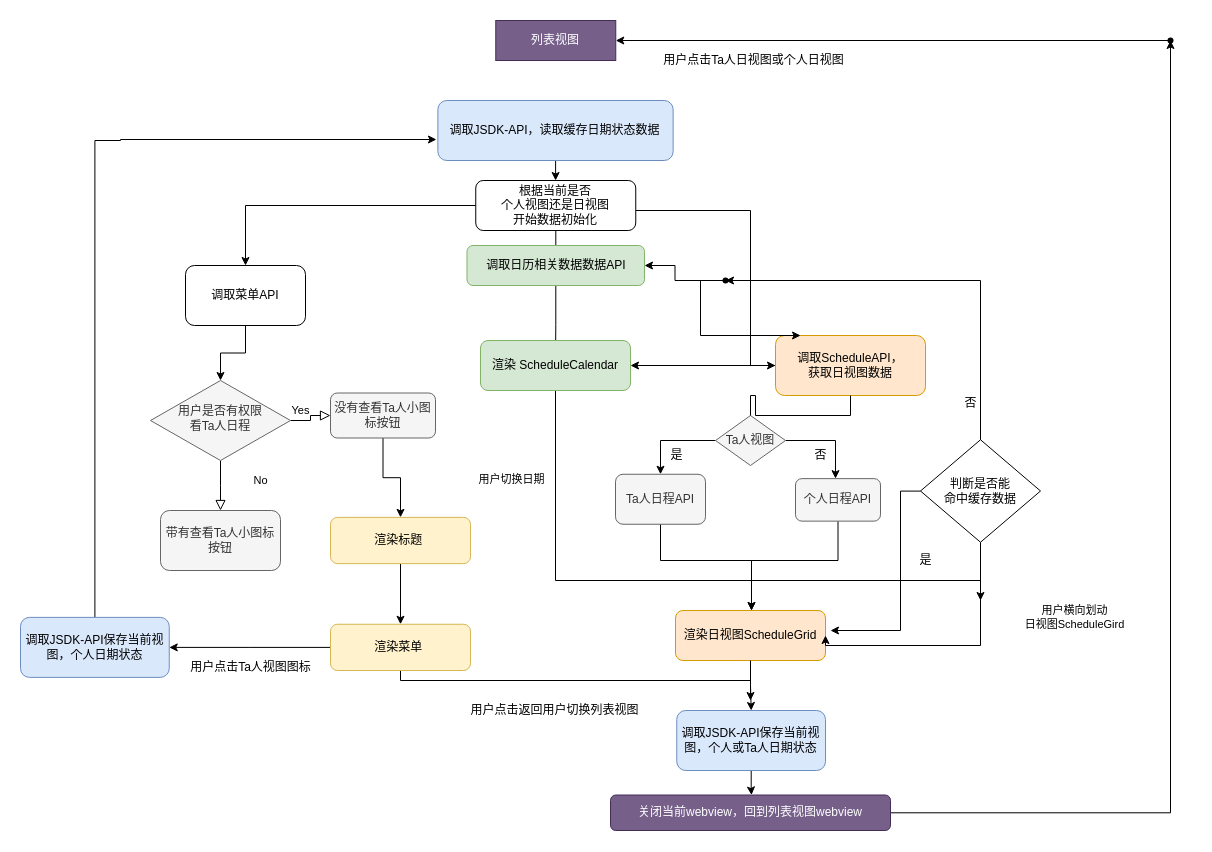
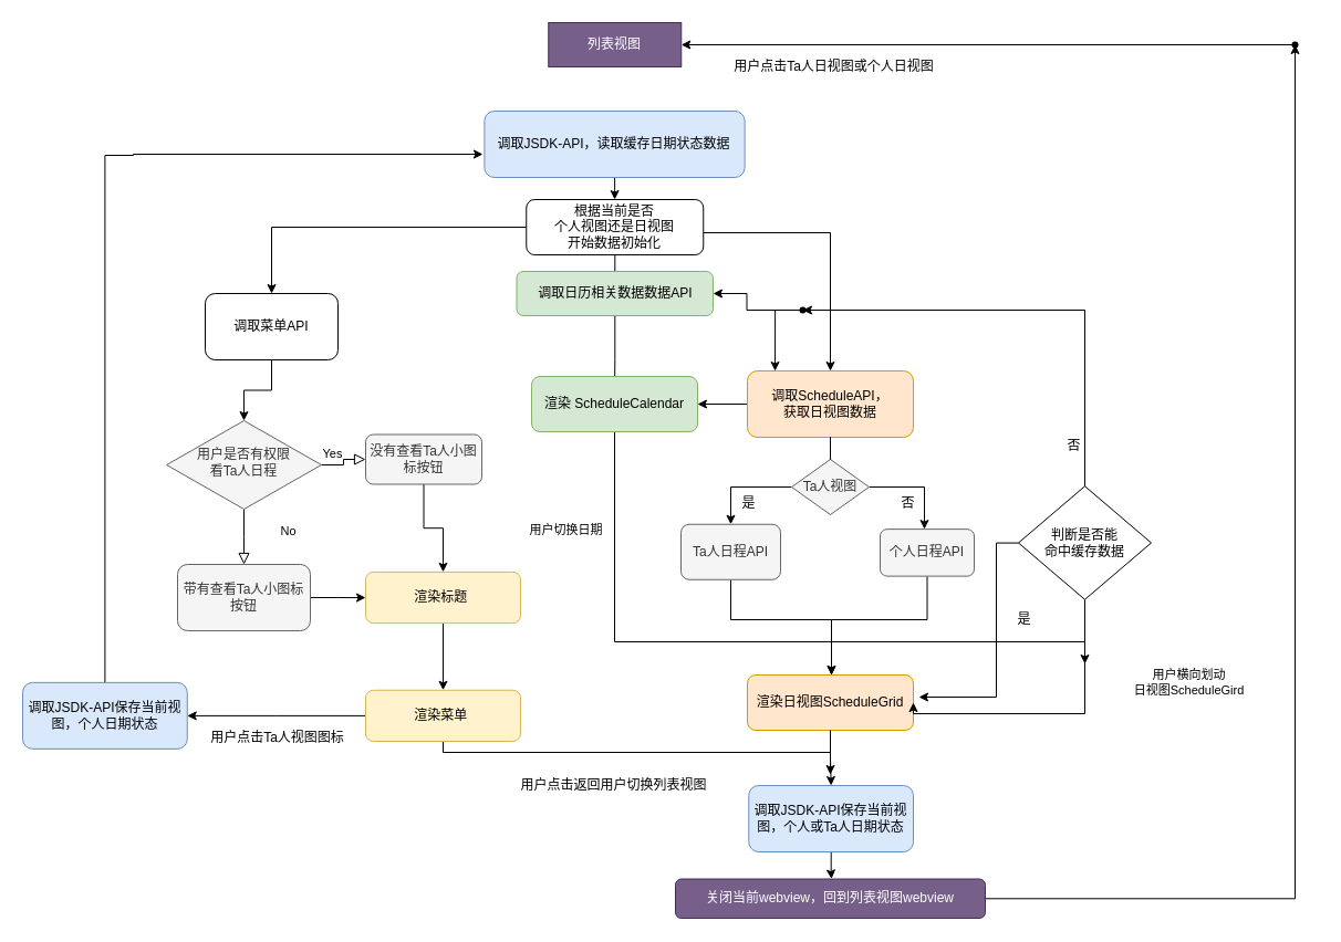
- <mxCell id="23" value="调取ScheduleAPI，&lt;br&gt;获取日视图数据" style="rounded=1;whiteSpace=wrap;html=1;fillColor=#ffe6cc;strokeColor=#d79b00;" vertex="1" parent="1"><mxGeometry x="775" y="335" width="150" height="60" as="geometry" /></mxCell>
+ <mxCell id="23" value="调取ScheduleAPI，&lt;br&gt;获取日视图数据" style="rounded=1;whiteSpace=wrap;html=1;fillColor=#ffe6cc;strokeColor=#d79b00;" vertex="1" parent="1"><mxGeometry x="675" y="335" width="150" height="60" as="geometry" /></mxCell>
+ <mxCell id="13" value="" style="edgeStyle=orthogonalEdgeStyle;rounded=0;orthogonalLoop=1;jettySize=auto;html=1;" parent="1" source="14" target="16" edge="1"><mxGeometry relative="1" as="geometry" /></mxCell>
